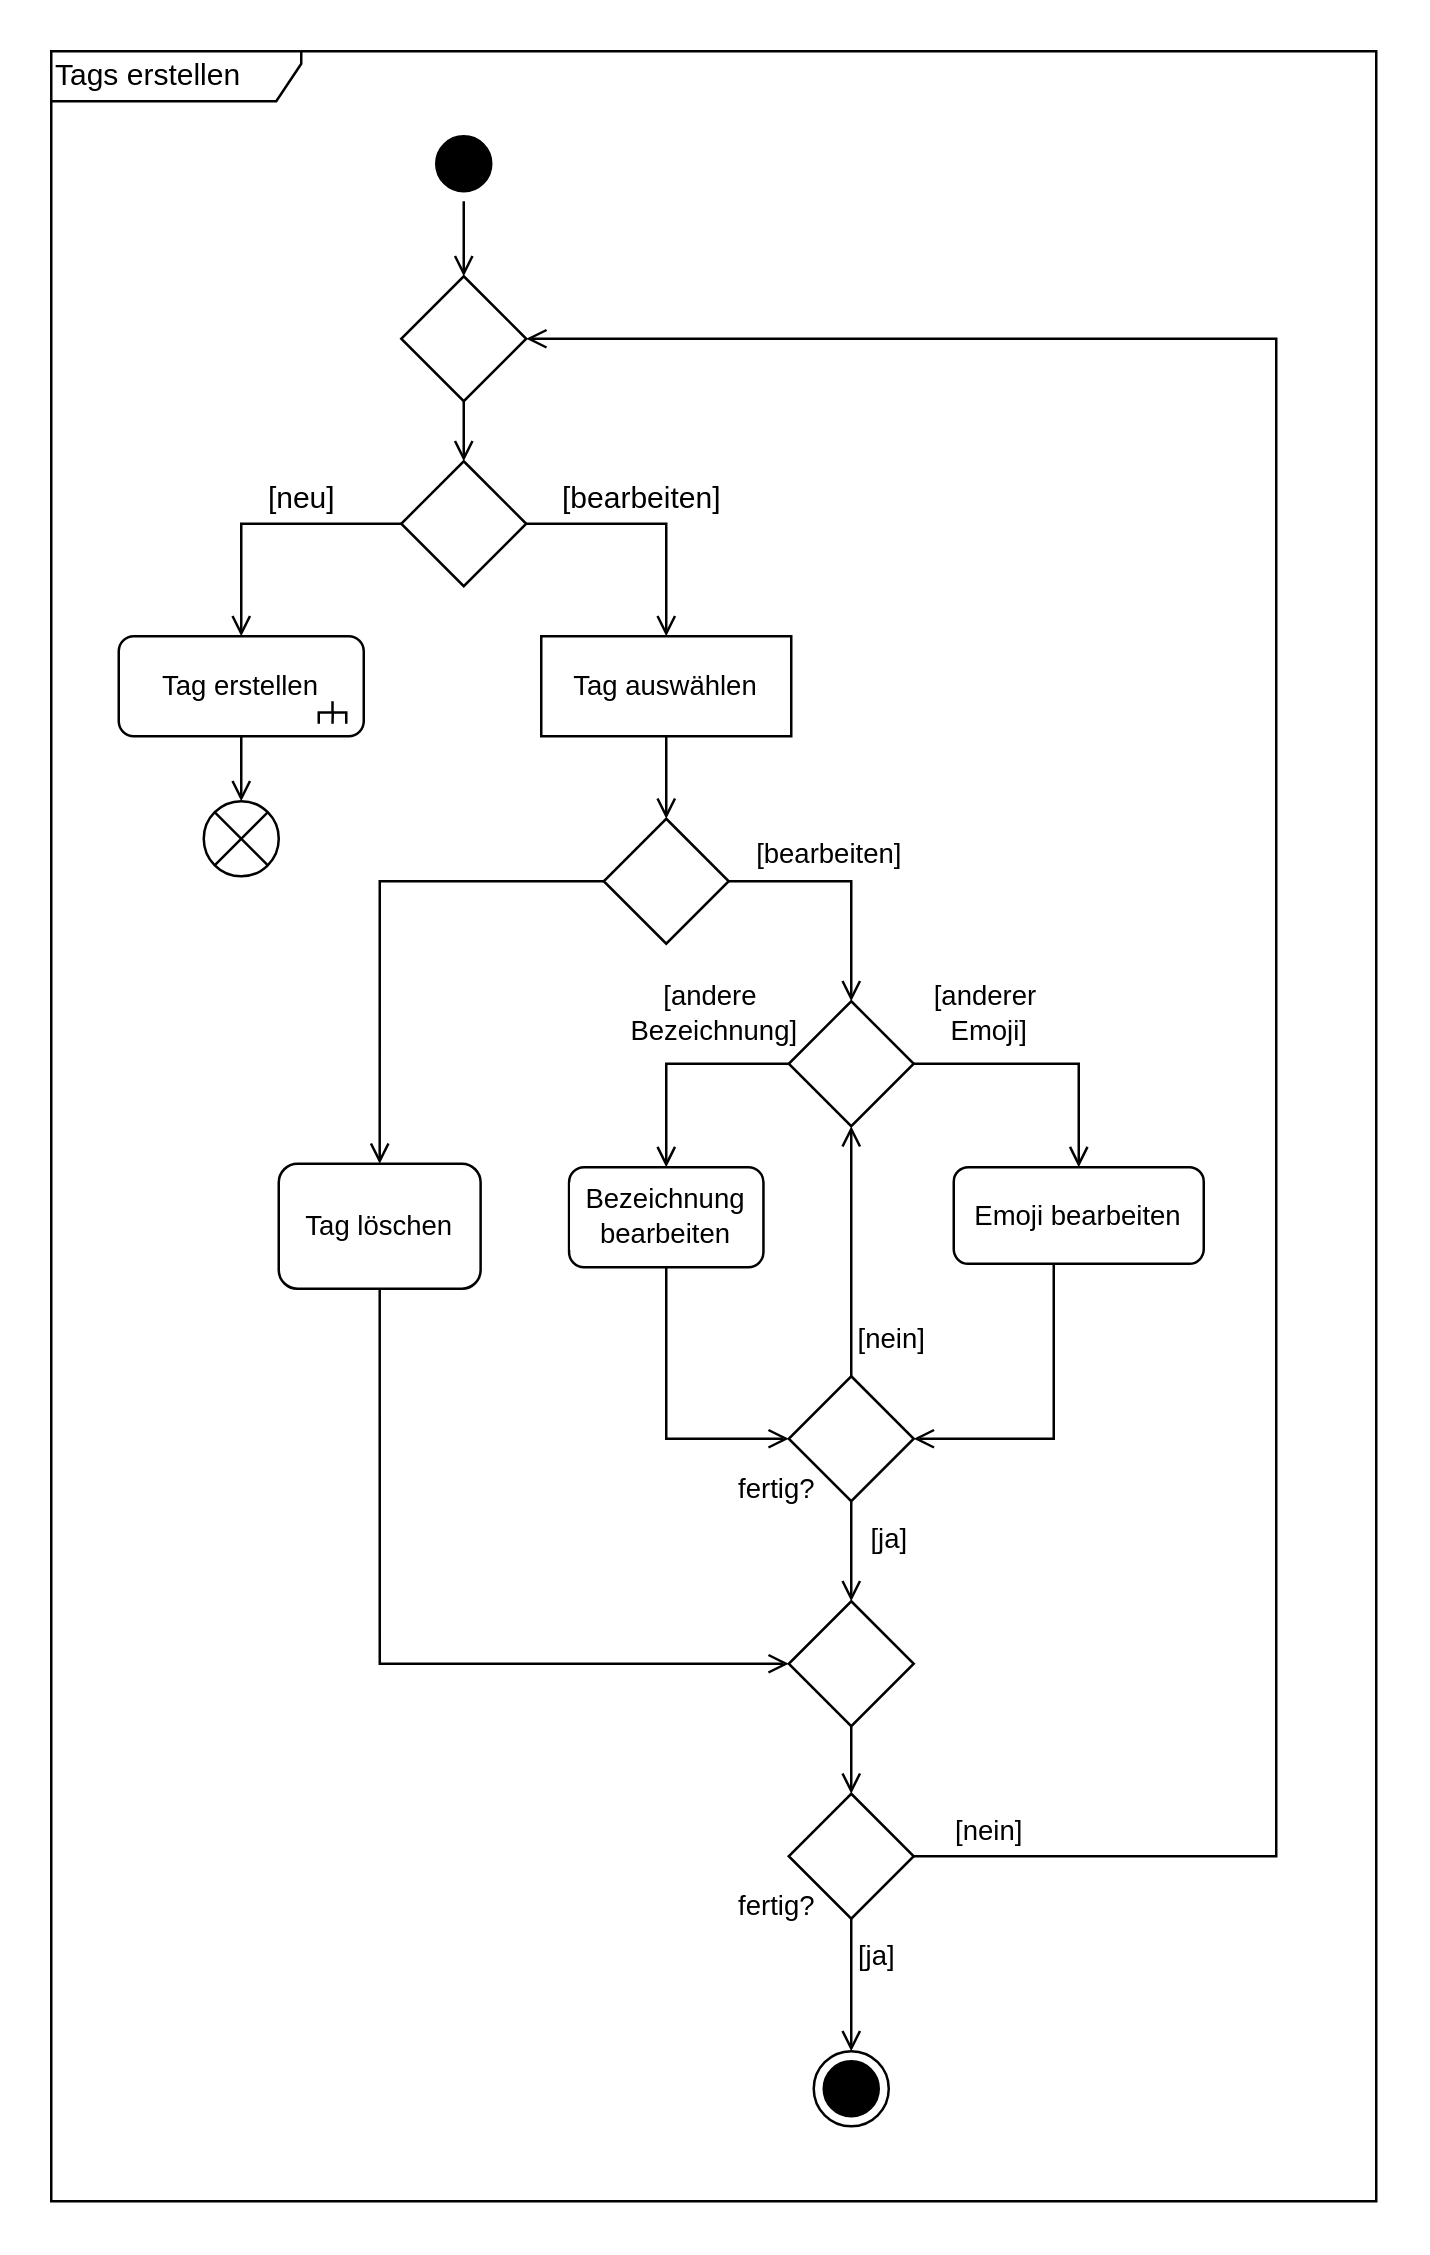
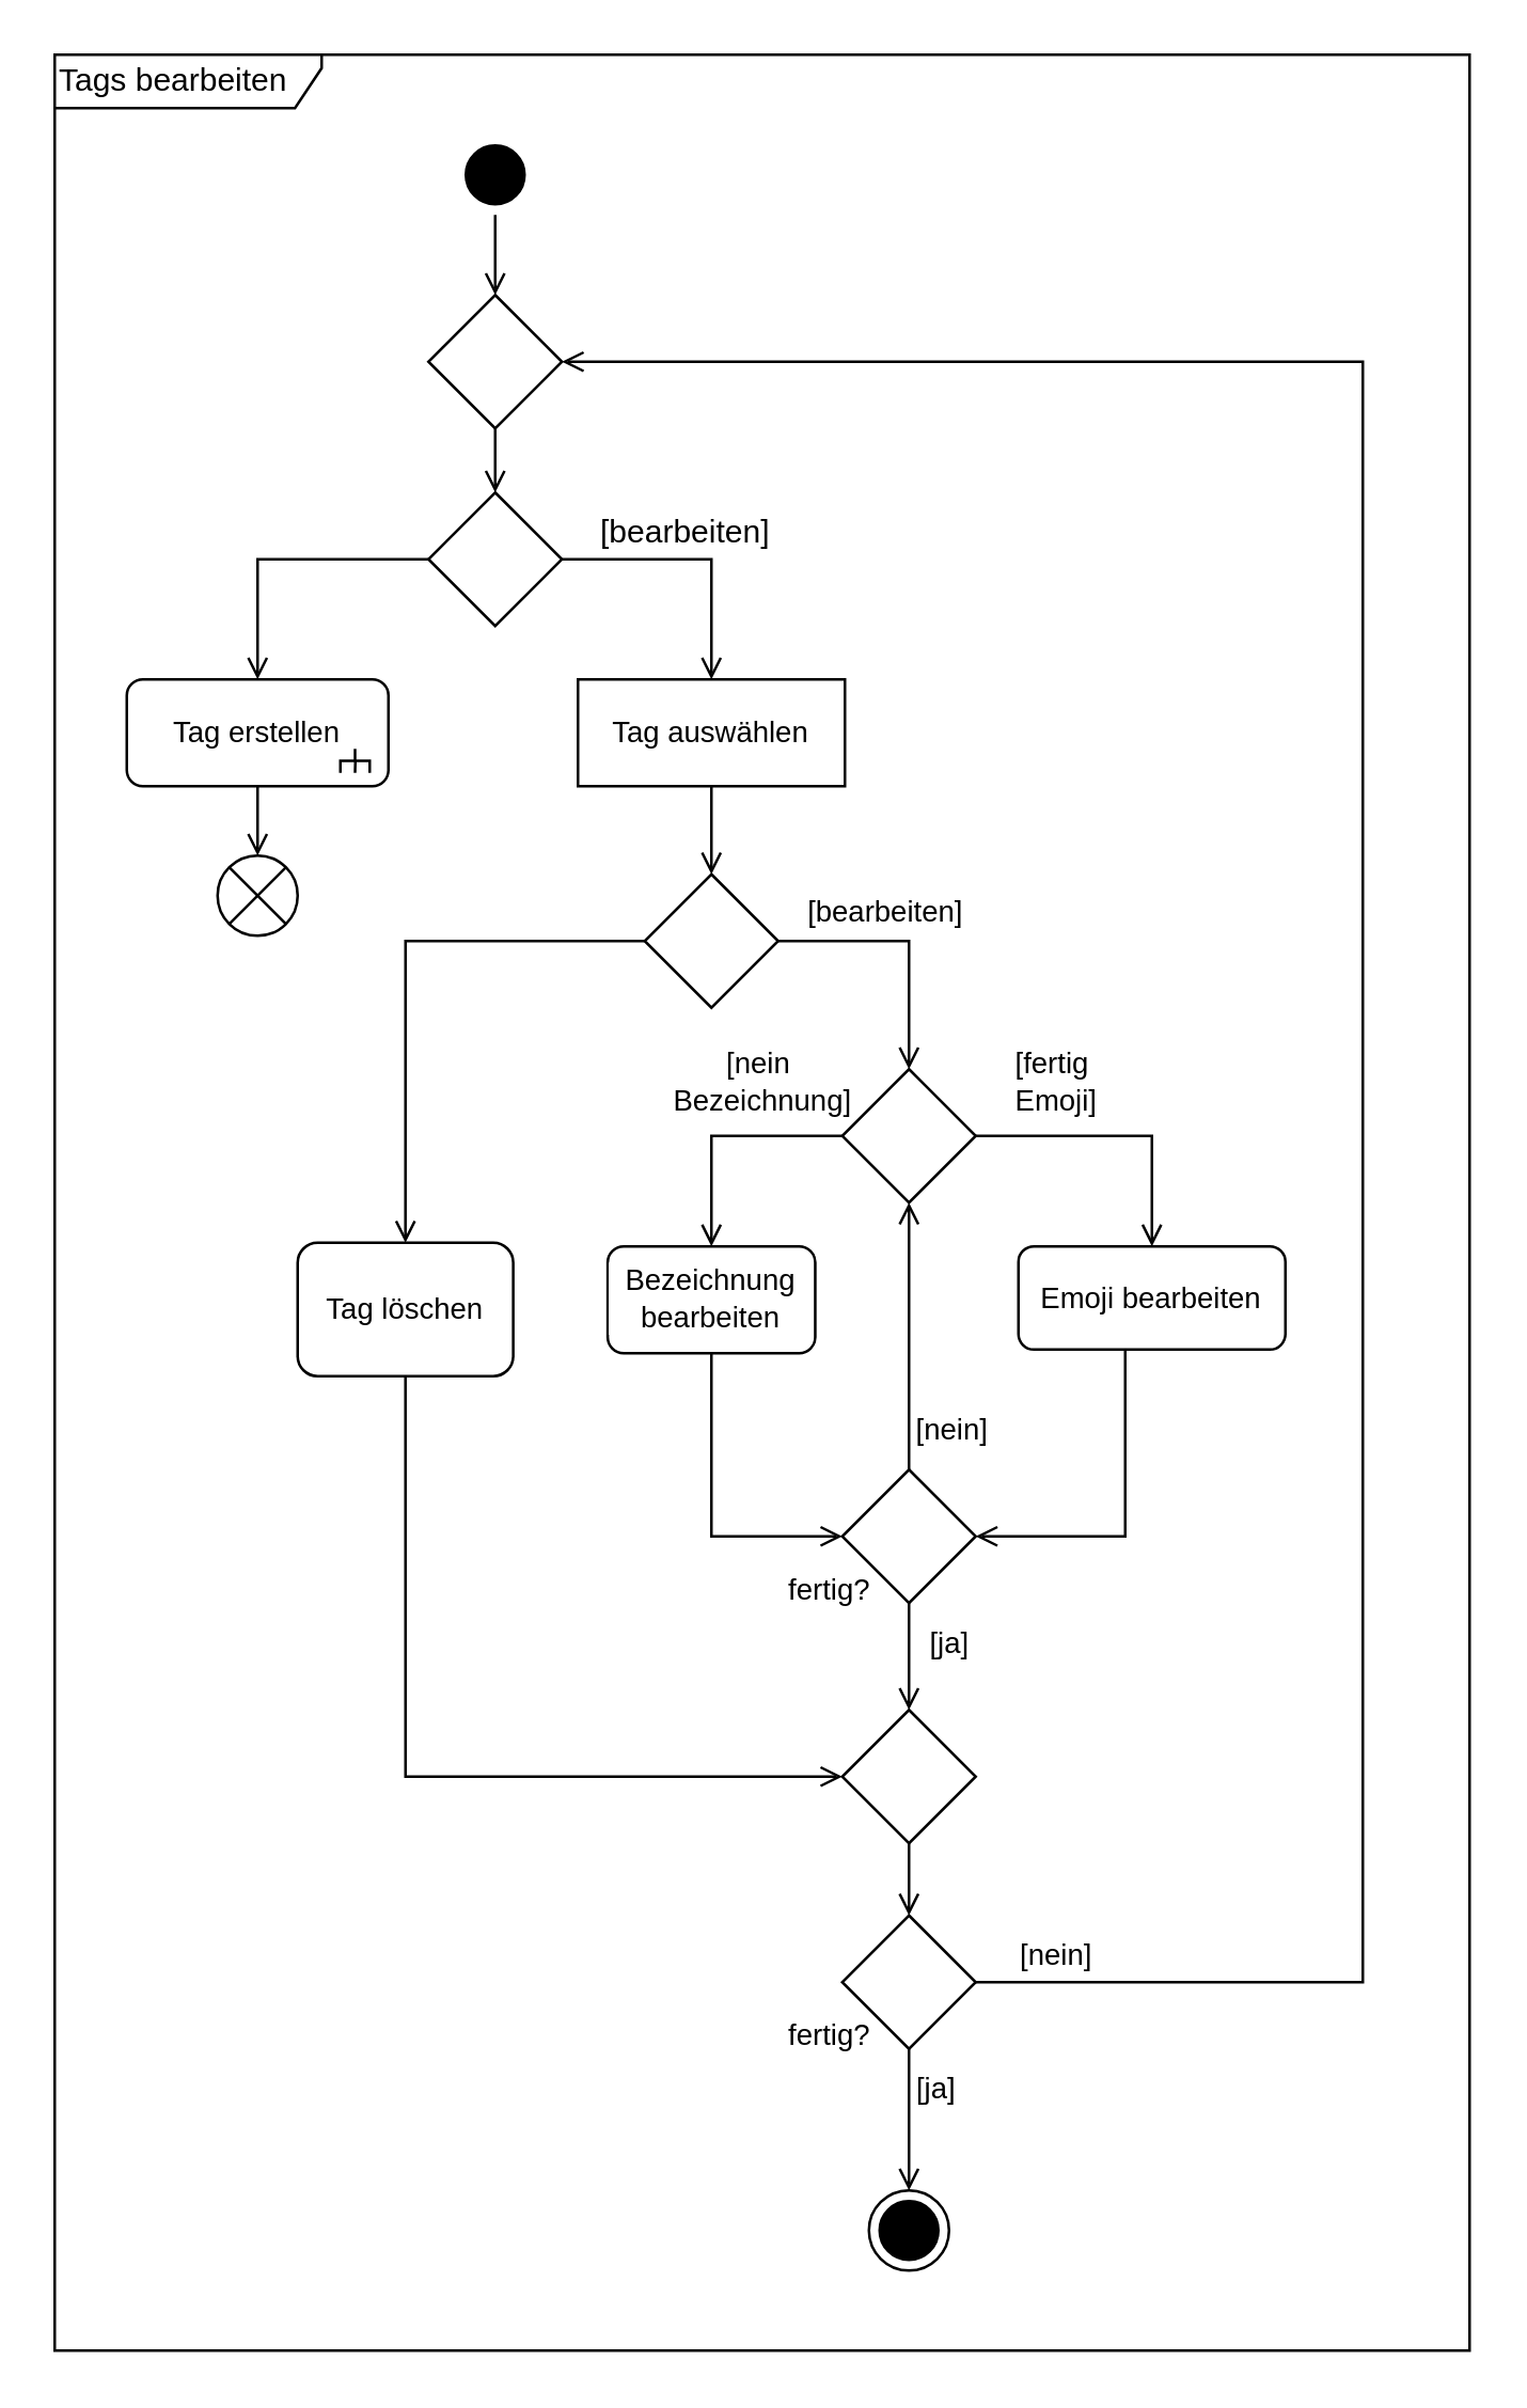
- <mxCell id="8" value="Tags erstellen" style="shape=umlFrame;whiteSpace=wrap;html=1;pointerEvents=0;width=100;height=20;align=left;" vertex="1" parent="1"><mxGeometry x="20" y="20" width="530" height="860" as="geometry" /></mxCell>
+ <mxCell id="8" value="Tags bearbeiten" style="shape=umlFrame;whiteSpace=wrap;html=1;pointerEvents=0;width=100;height=20;align=left;" vertex="1" parent="1"><mxGeometry x="20" y="20" width="530" height="860" as="geometry" /></mxCell>
- <mxCell id="35" value="[neu]" style="text;html=1;align=center;verticalAlign=middle;resizable=0;points=[];autosize=1;strokeColor=none;fillColor=none;" vertex="1" parent="1"><mxGeometry x="95" y="184" width="50" height="30" as="geometry" /></mxCell>
- <mxCell id="38" value="[andere&amp;nbsp;&lt;div&gt;Bezeichnung]&lt;/div&gt;" style="text;html=1;align=center;verticalAlign=middle;resizable=0;points=[];autosize=1;strokeColor=none;fillColor=none;fontFamily=Helvetica;fontSize=11;fontColor=default;labelBackgroundColor=default;" vertex="1" parent="1"><mxGeometry x="240" y="385" width="90" height="40" as="geometry" /></mxCell>
+ <mxCell id="38" value="[nein&amp;nbsp;&lt;div&gt;Bezeichnung]&lt;/div&gt;" style="text;html=1;align=center;verticalAlign=middle;resizable=0;points=[];autosize=1;strokeColor=none;fillColor=none;fontFamily=Helvetica;fontSize=11;fontColor=default;labelBackgroundColor=default;" vertex="1" parent="1"><mxGeometry x="240" y="385" width="90" height="40" as="geometry" /></mxCell>
- <mxCell id="39" value="[anderer&amp;nbsp;&lt;div&gt;Emoji]&lt;/div&gt;" style="text;html=1;align=center;verticalAlign=middle;resizable=0;points=[];autosize=1;strokeColor=none;fillColor=none;fontFamily=Helvetica;fontSize=11;fontColor=default;labelBackgroundColor=default;" vertex="1" parent="1"><mxGeometry x="359.93" y="385" width="70" height="40" as="geometry" /></mxCell>
+ <mxCell id="39" value="[fertig&amp;nbsp;&lt;div&gt;Emoji]&lt;/div&gt;" style="text;html=1;align=center;verticalAlign=middle;resizable=0;points=[];autosize=1;strokeColor=none;fillColor=none;fontFamily=Helvetica;fontSize=11;fontColor=default;labelBackgroundColor=default;" vertex="1" parent="1"><mxGeometry x="359.93" y="385" width="70" height="40" as="geometry" /></mxCell>
